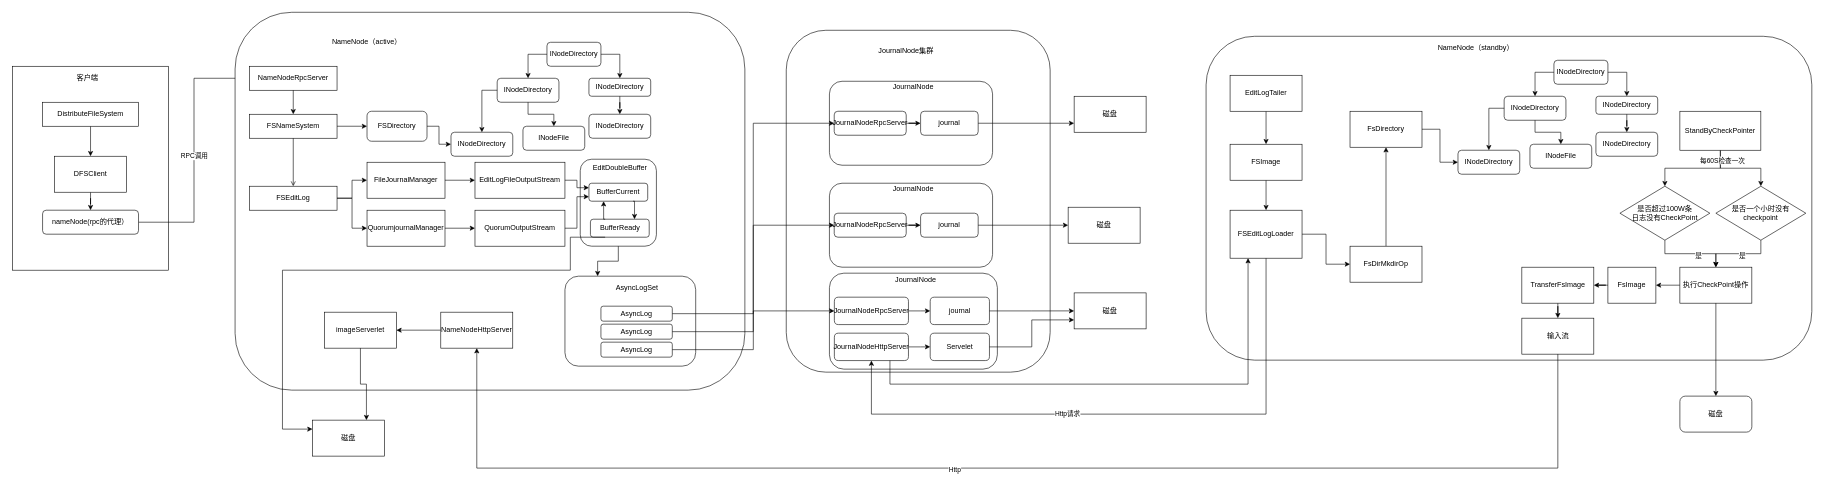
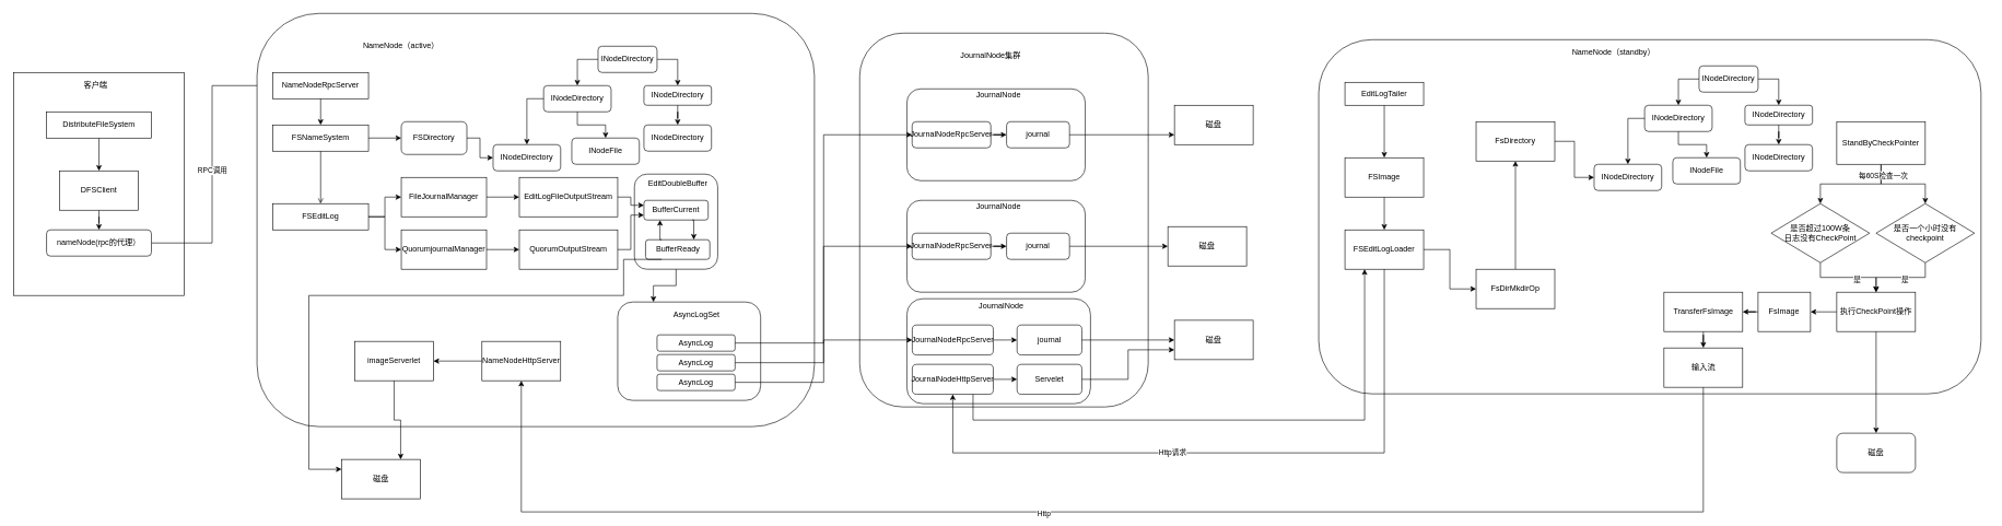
- <mxCell id="15" value="EditLogTailer" style="rounded=0;whiteSpace=wrap;html=1;" vertex="1" parent="11"><mxGeometry x="40" y="65" width="120" height="60" as="geometry" /></mxCell>
+ <mxCell id="15" value="EditLogTailer" style="rounded=0;whiteSpace=wrap;html=1;" vertex="1" parent="11"><mxGeometry x="40" y="65" width="120" height="35" as="geometry" /></mxCell>
- <mxCell id="19" value="FSEditLogLoader" style="rounded=0;whiteSpace=wrap;html=1;" vertex="1" parent="11"><mxGeometry x="40" y="290" width="120" height="80" as="geometry" /></mxCell>
+ <mxCell id="19" value="FSEditLogLoader" style="rounded=0;whiteSpace=wrap;html=1;" vertex="1" parent="11"><mxGeometry x="40" y="290" width="120" height="60" as="geometry" /></mxCell>
